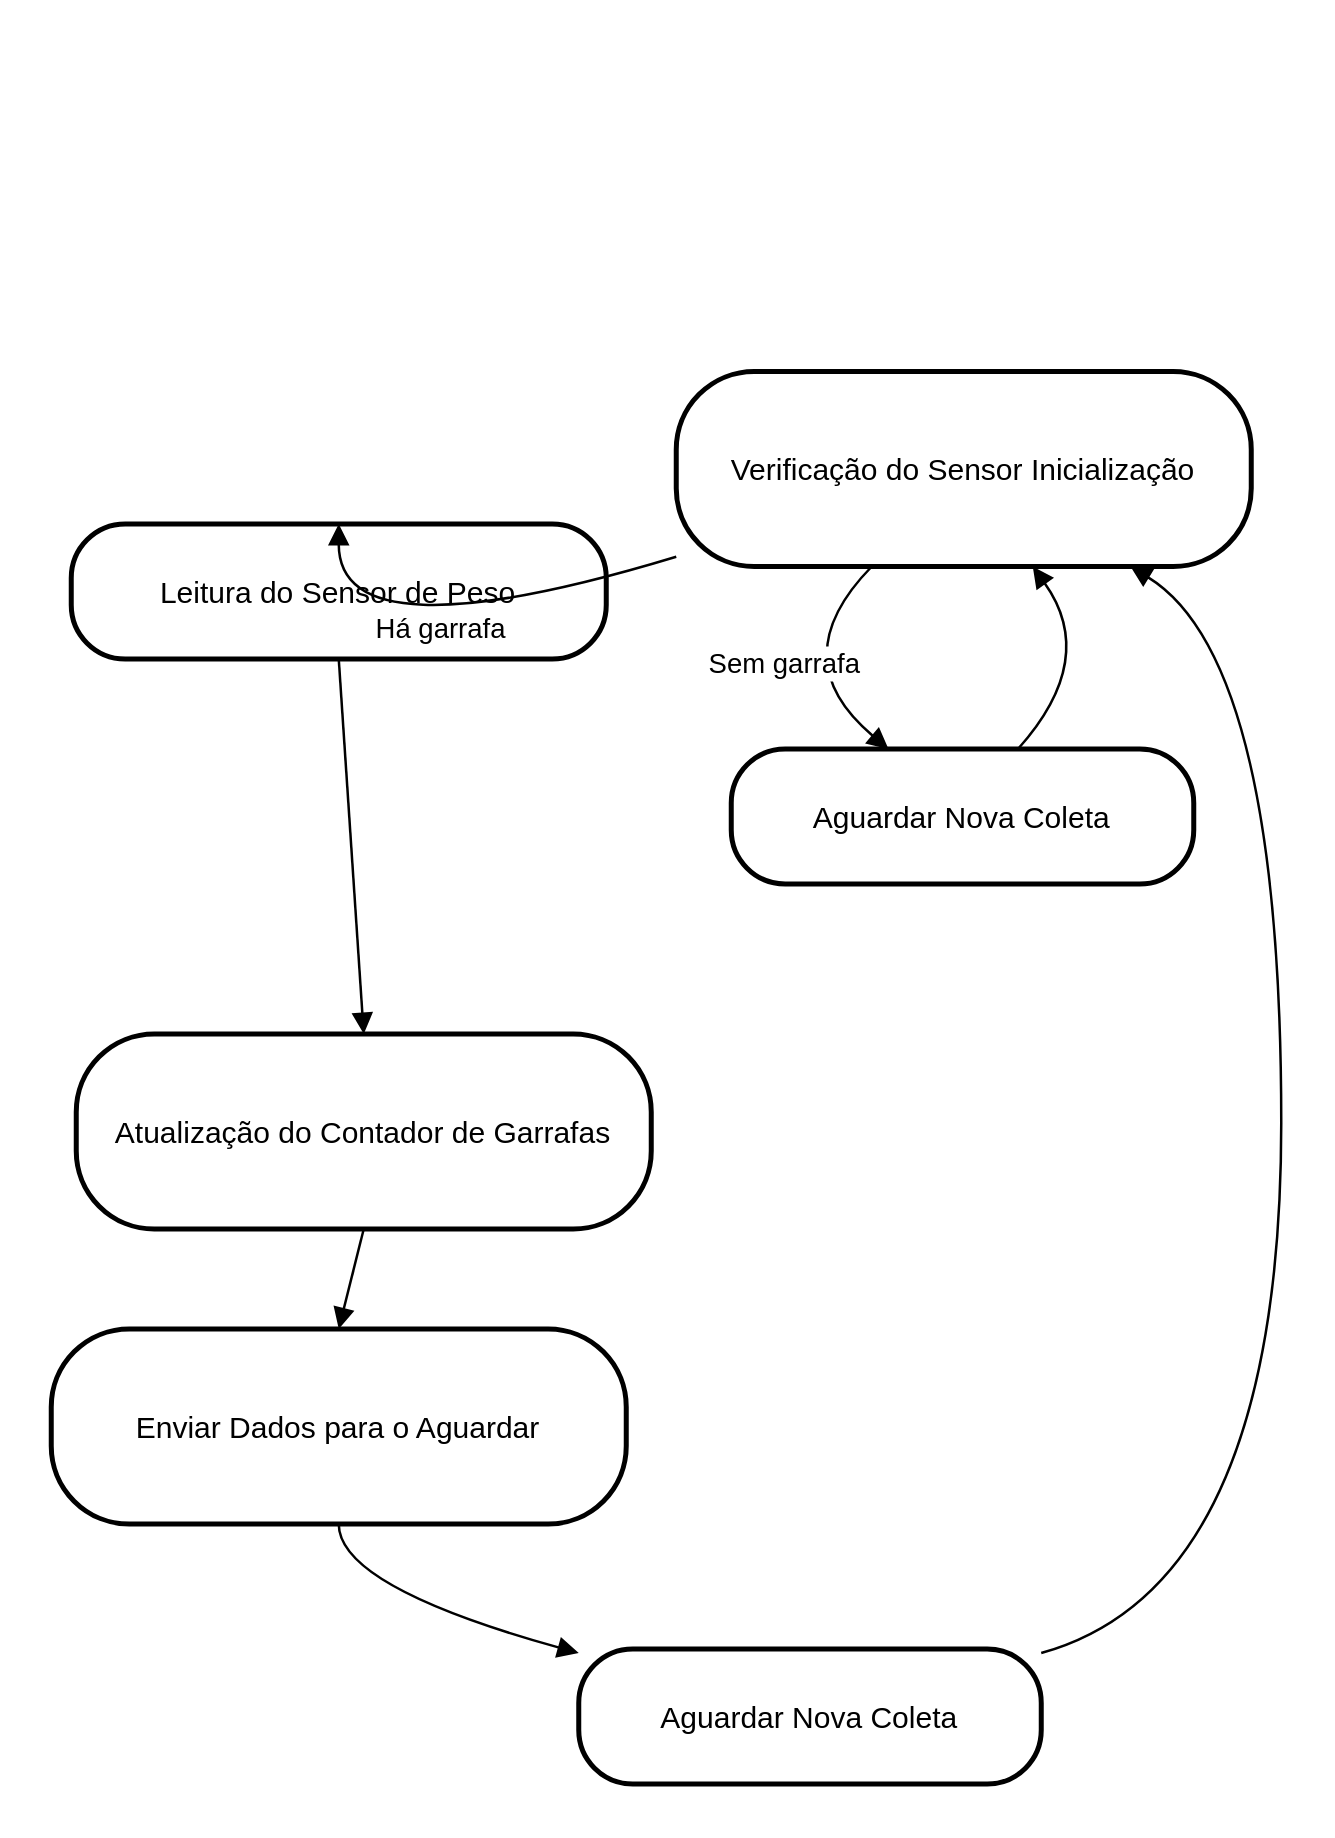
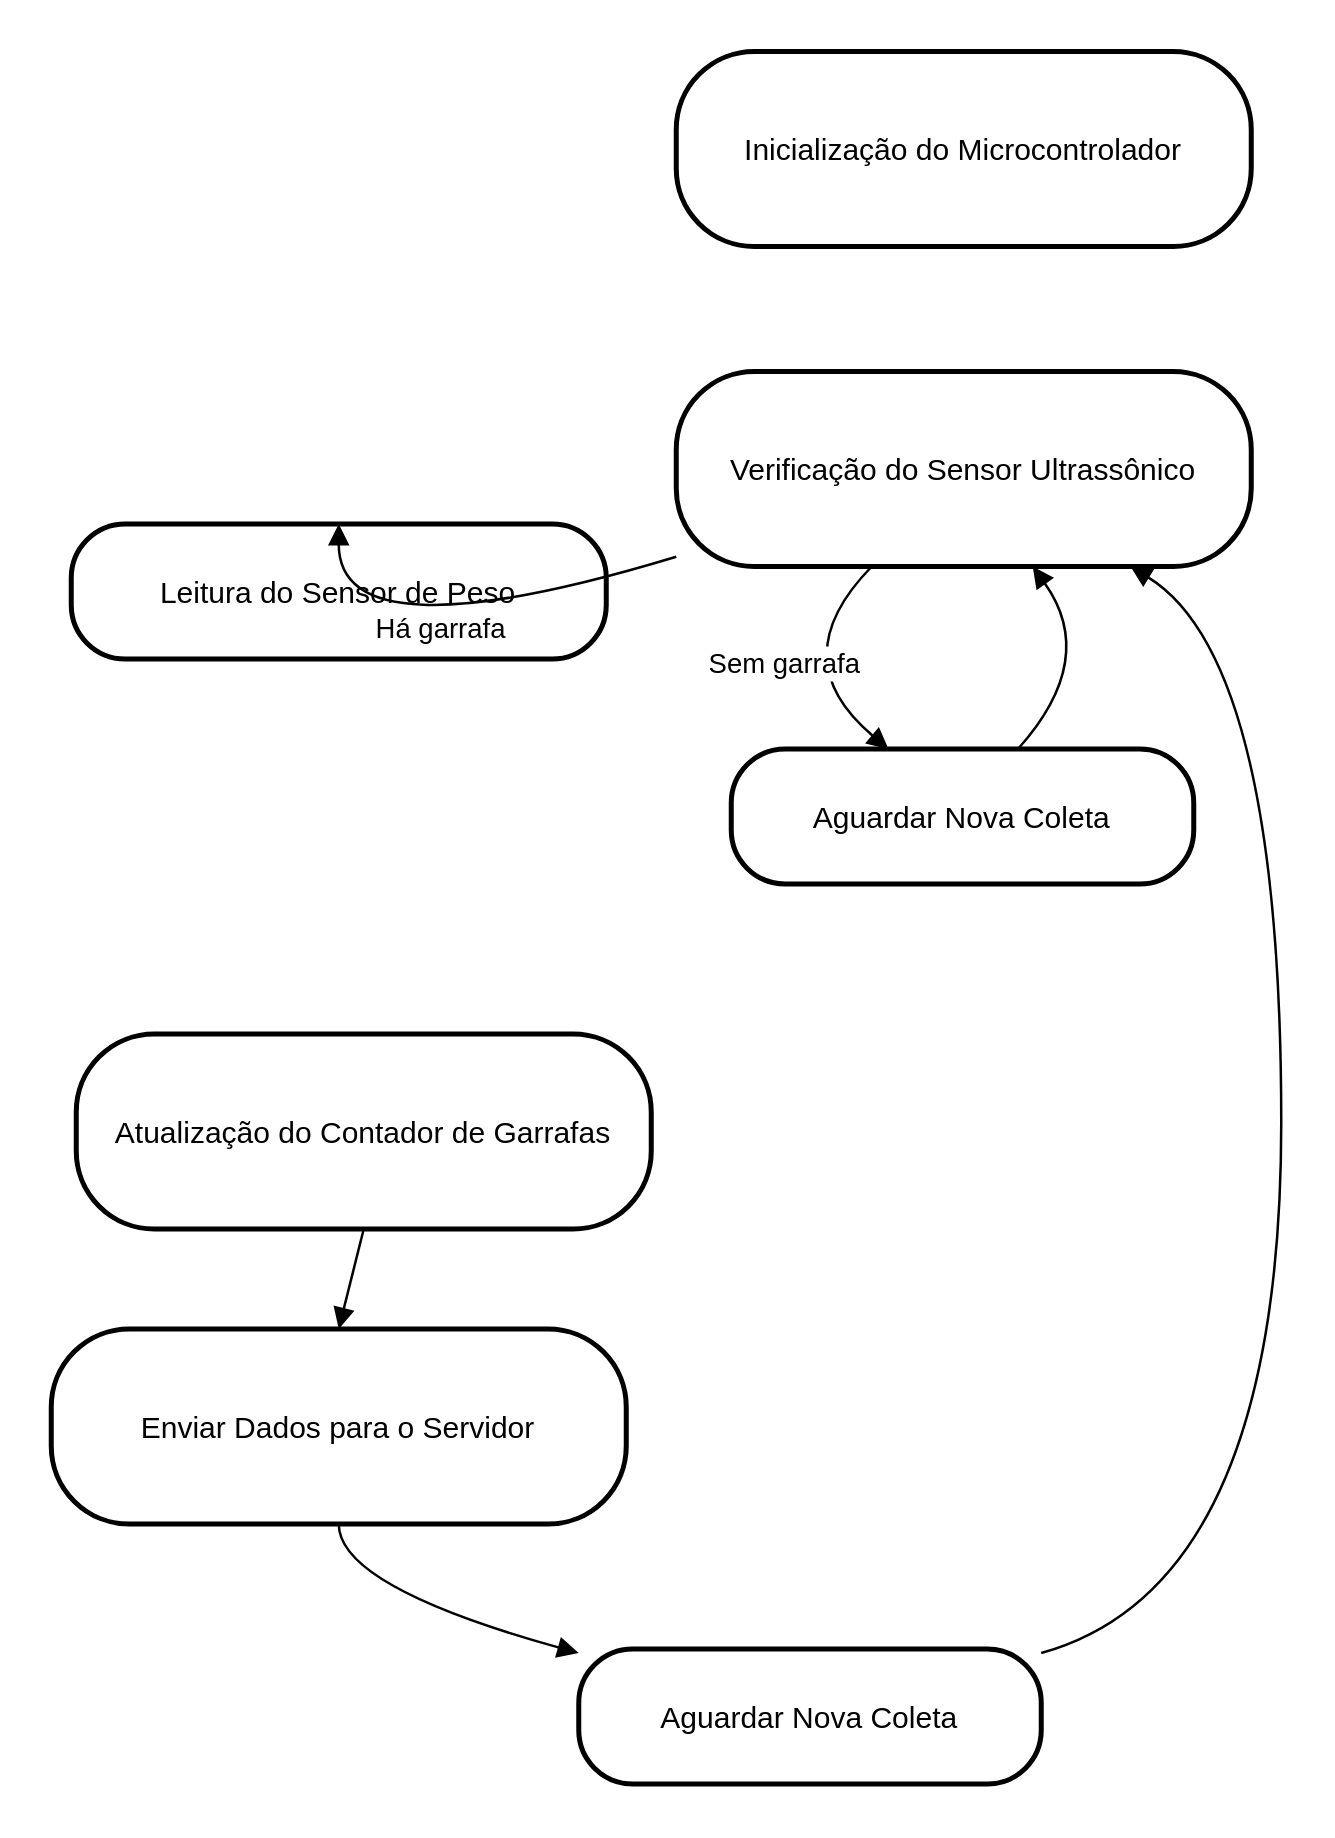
+ <mxCell id="2" value="Inicialização do Microcontrolador" style="rounded=1;arcSize=40;strokeWidth=2" vertex="1" parent="1"><mxGeometry x="270" y="20" width="230" height="78" as="geometry" /></mxCell>
- <mxCell id="3" value="Verificação do Sensor Inicialização" style="rounded=1;arcSize=40;strokeWidth=2" vertex="1" parent="1"><mxGeometry x="270" y="148" width="230" height="78" as="geometry" /></mxCell>
+ <mxCell id="3" value="Verificação do Sensor Ultrassônico" style="rounded=1;arcSize=40;strokeWidth=2" vertex="1" parent="1"><mxGeometry x="270" y="148" width="230" height="78" as="geometry" /></mxCell>
- <mxCell id="11" value="" style="curved=1;startArrow=none;endArrow=block;exitX=0.5;exitY=1;entryX=0.5;entryY=0;" edge="1" parent="1" source="4" target="6"><mxGeometry relative="1" as="geometry"><Array as="points" /></mxGeometry></mxCell>
- <mxCell id="7" value="Enviar Dados para o Aguardar" style="rounded=1;arcSize=40;strokeWidth=2" vertex="1" parent="1"><mxGeometry x="20" y="531" width="230" height="78" as="geometry" /></mxCell>
+ <mxCell id="7" value="Enviar Dados para o Servidor" style="rounded=1;arcSize=40;strokeWidth=2" vertex="1" parent="1"><mxGeometry x="20" y="531" width="230" height="78" as="geometry" /></mxCell>
